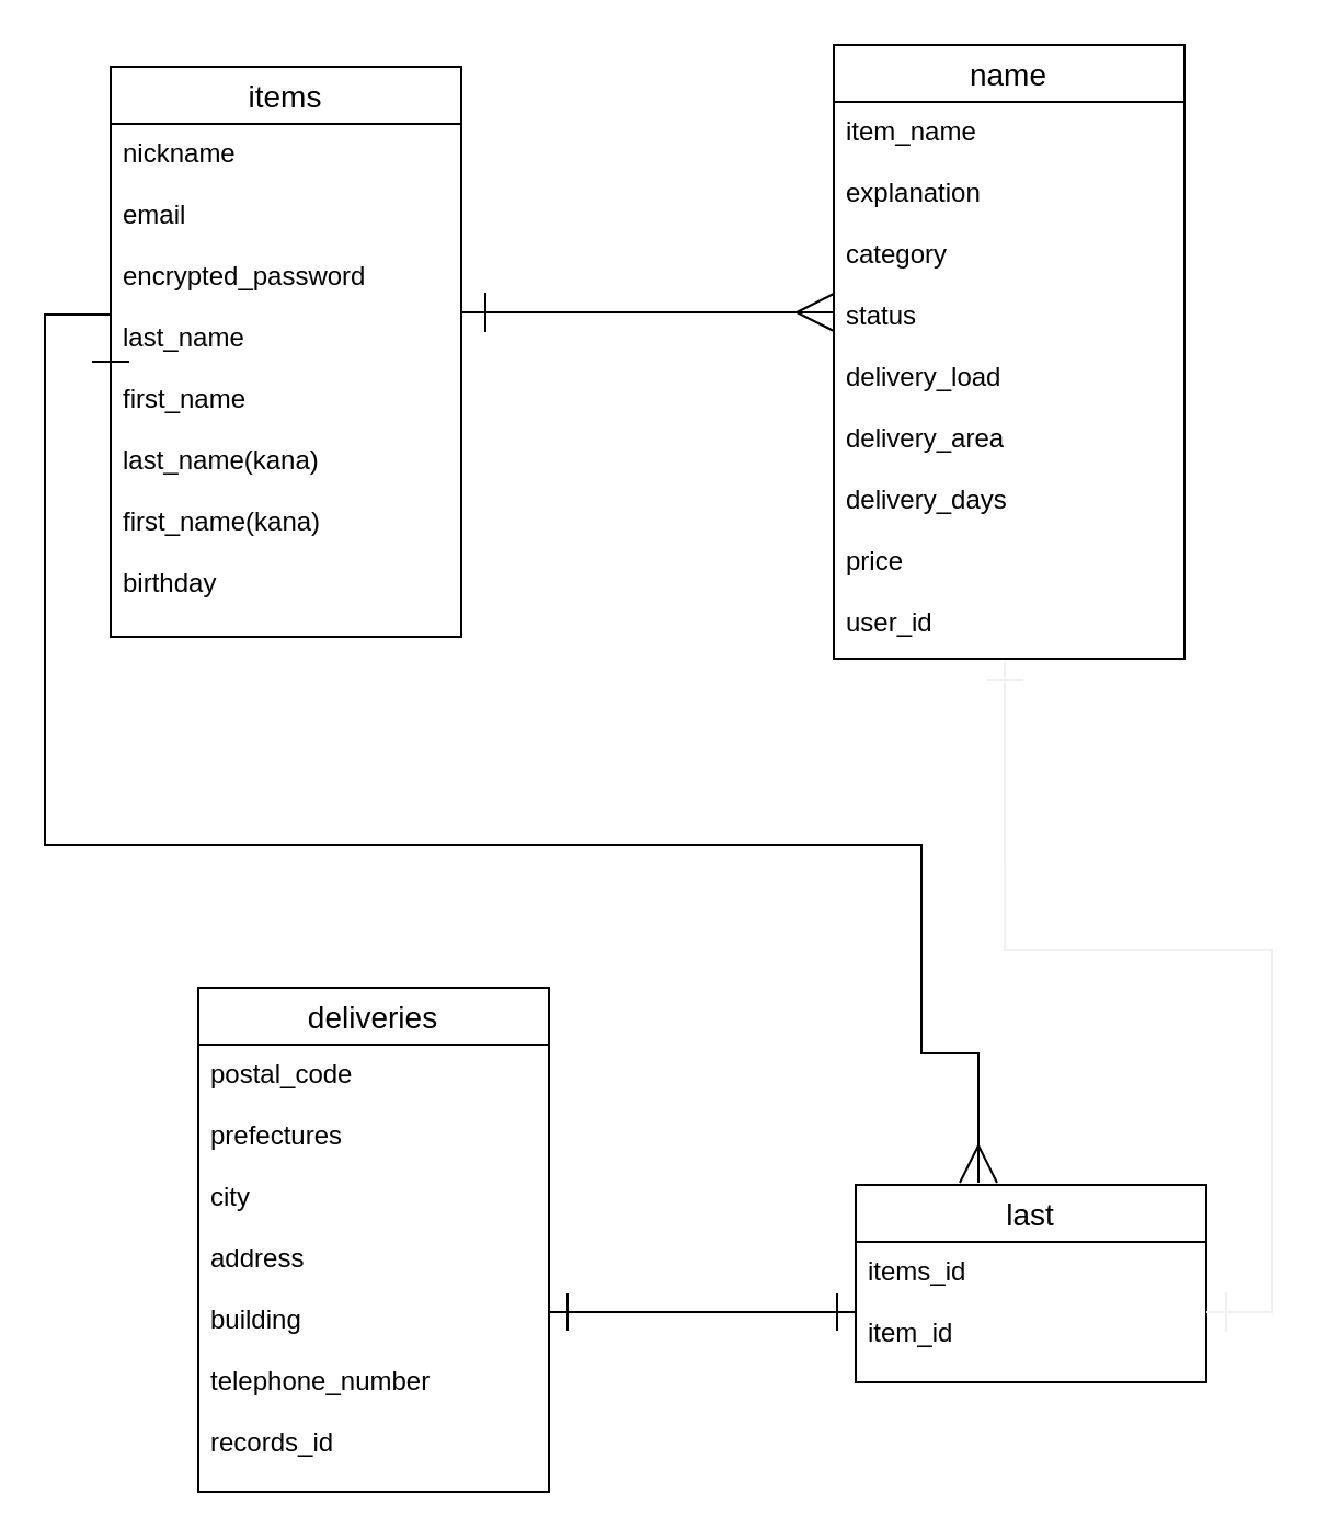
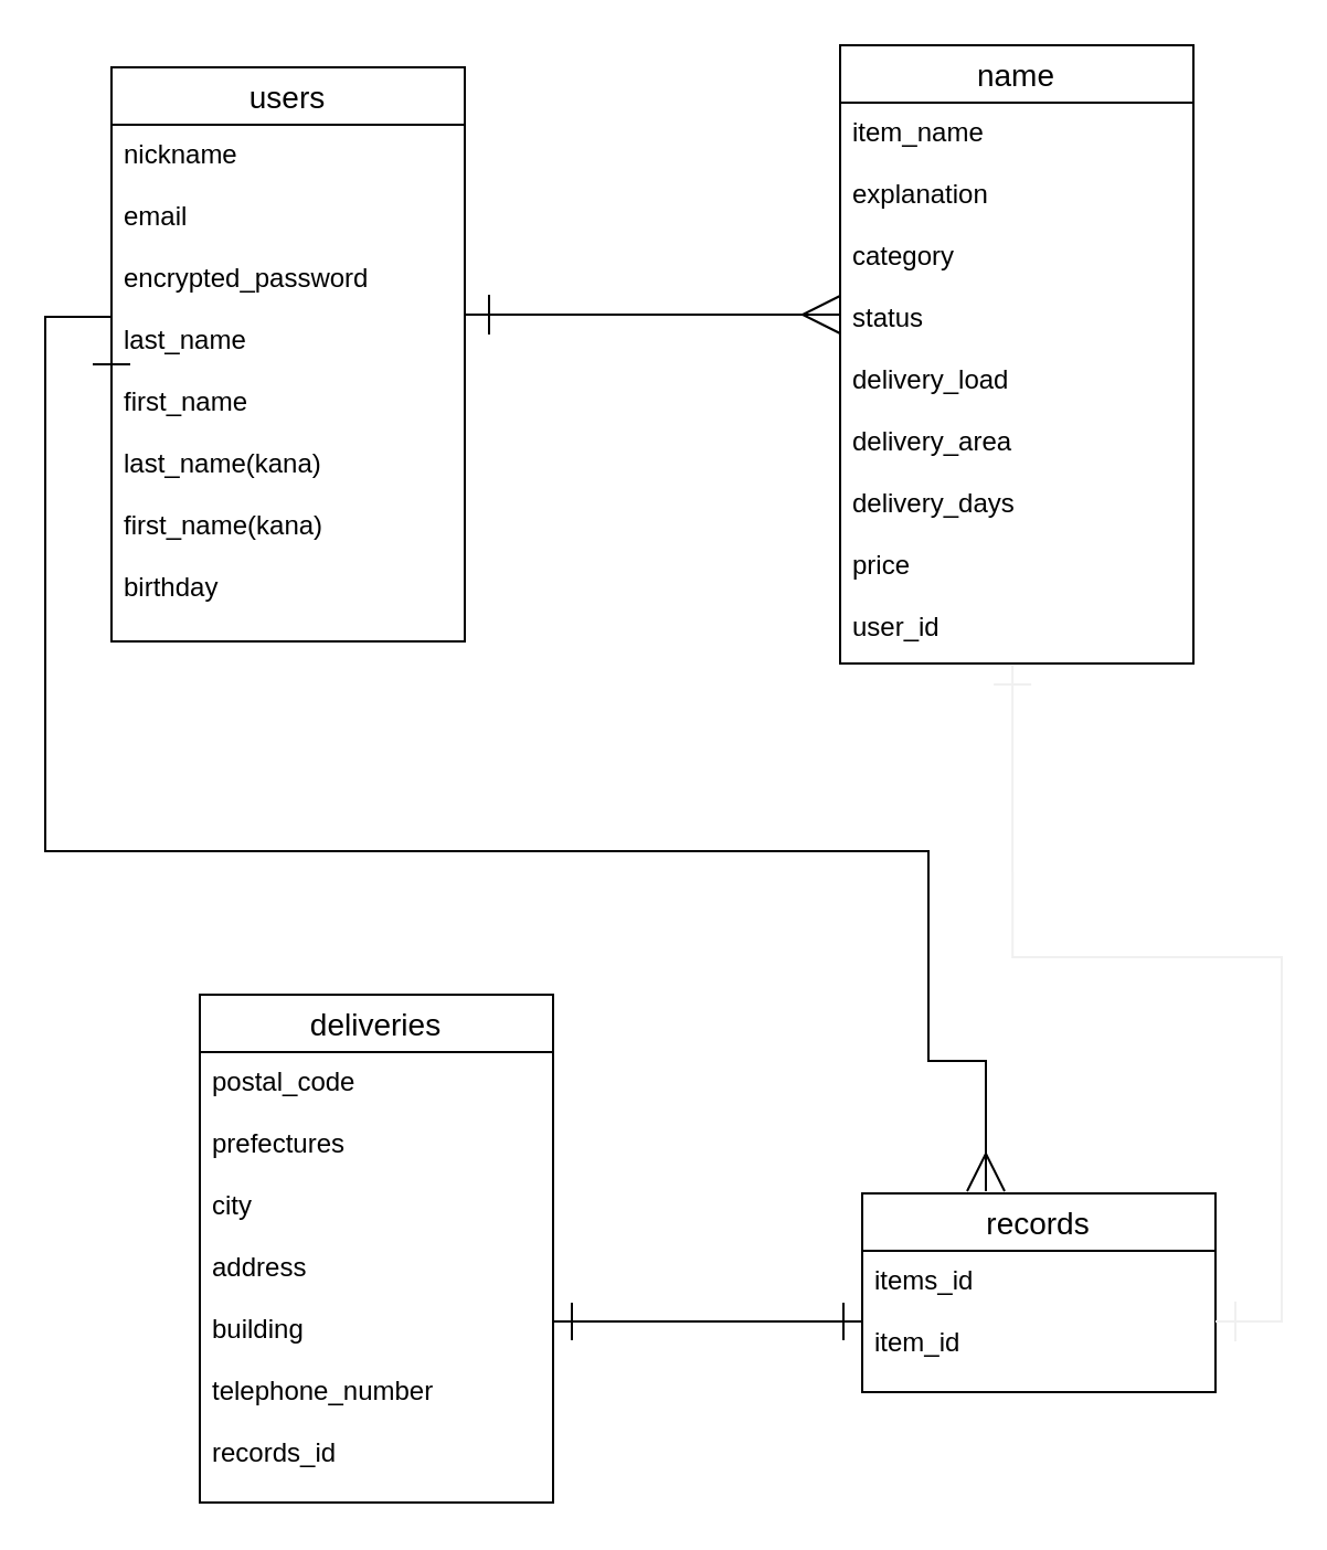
- <mxCell id="2" value="items" style="swimlane;fontStyle=0;childLayout=stackLayout;horizontal=1;startSize=26;horizontalStack=0;resizeParent=1;resizeParentMax=0;resizeLast=0;collapsible=1;marginBottom=0;align=center;fontSize=14;" parent="1" vertex="1"><mxGeometry x="50" y="30" width="160" height="260" as="geometry" /></mxCell>
+ <mxCell id="2" value="users" style="swimlane;fontStyle=0;childLayout=stackLayout;horizontal=1;startSize=26;horizontalStack=0;resizeParent=1;resizeParentMax=0;resizeLast=0;collapsible=1;marginBottom=0;align=center;fontSize=14;" parent="1" vertex="1"><mxGeometry x="50" y="30" width="160" height="260" as="geometry" /></mxCell>
- <mxCell id="7" value="last" style="swimlane;fontStyle=0;childLayout=stackLayout;horizontal=1;startSize=26;horizontalStack=0;resizeParent=1;resizeParentMax=0;resizeLast=0;collapsible=1;marginBottom=0;align=center;fontSize=14;" parent="1" vertex="1"><mxGeometry x="390" y="540" width="160" height="90" as="geometry" /></mxCell>
+ <mxCell id="7" value="records" style="swimlane;fontStyle=0;childLayout=stackLayout;horizontal=1;startSize=26;horizontalStack=0;resizeParent=1;resizeParentMax=0;resizeLast=0;collapsible=1;marginBottom=0;align=center;fontSize=14;" parent="1" vertex="1"><mxGeometry x="390" y="540" width="160" height="90" as="geometry" /></mxCell>
